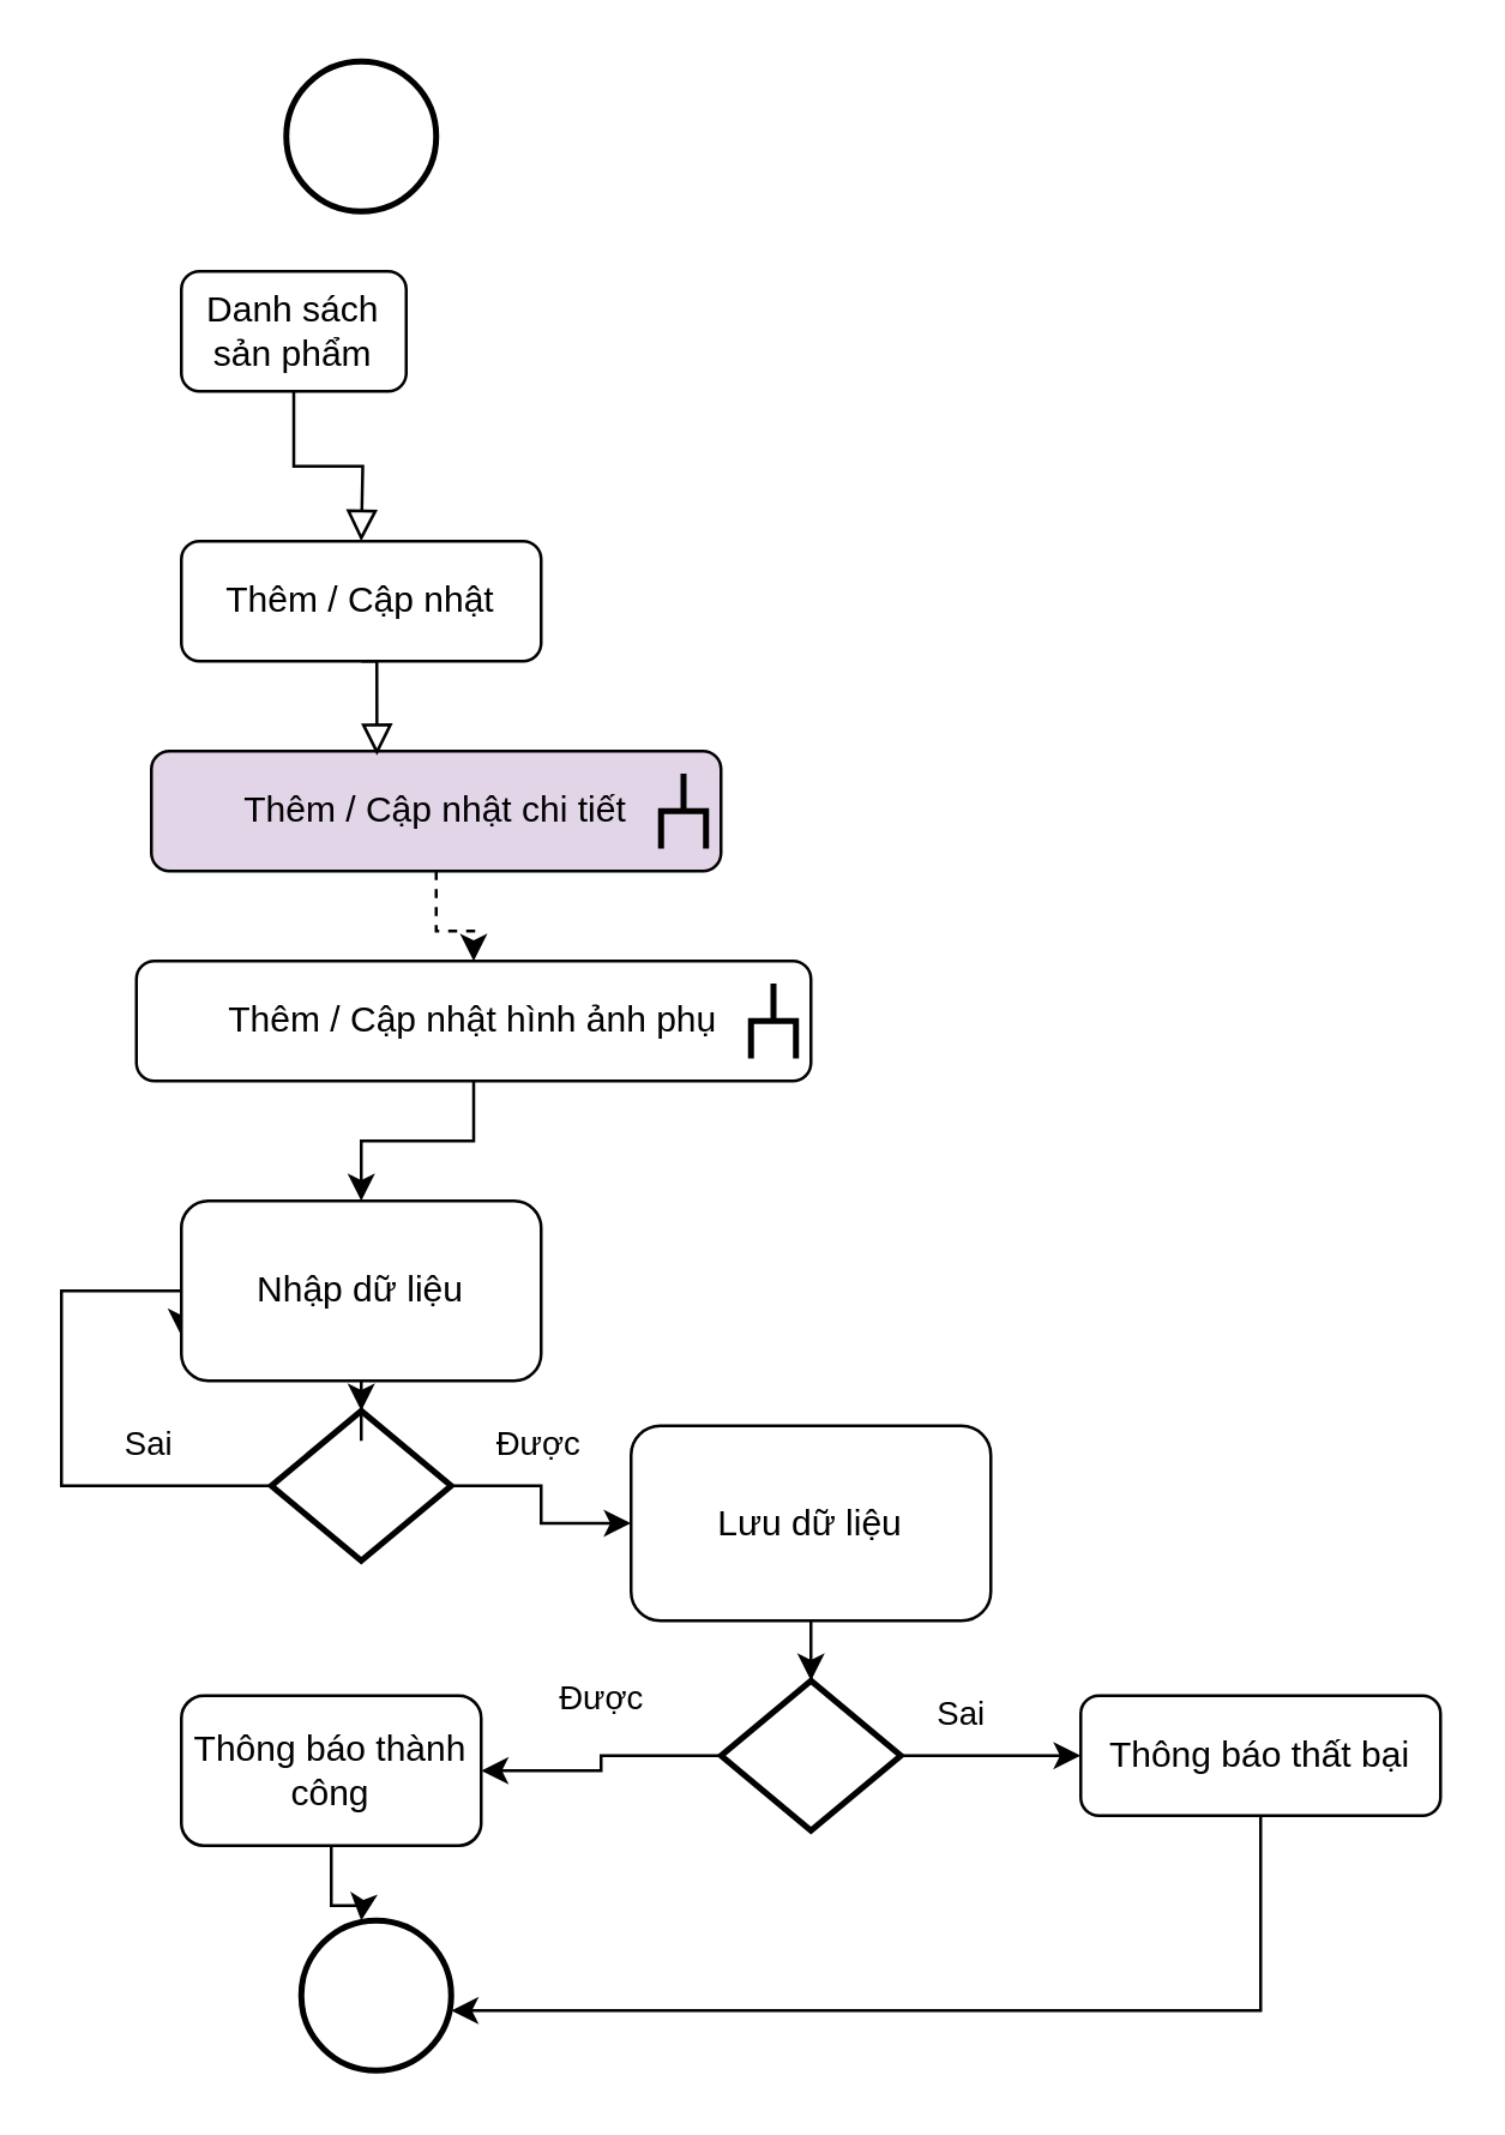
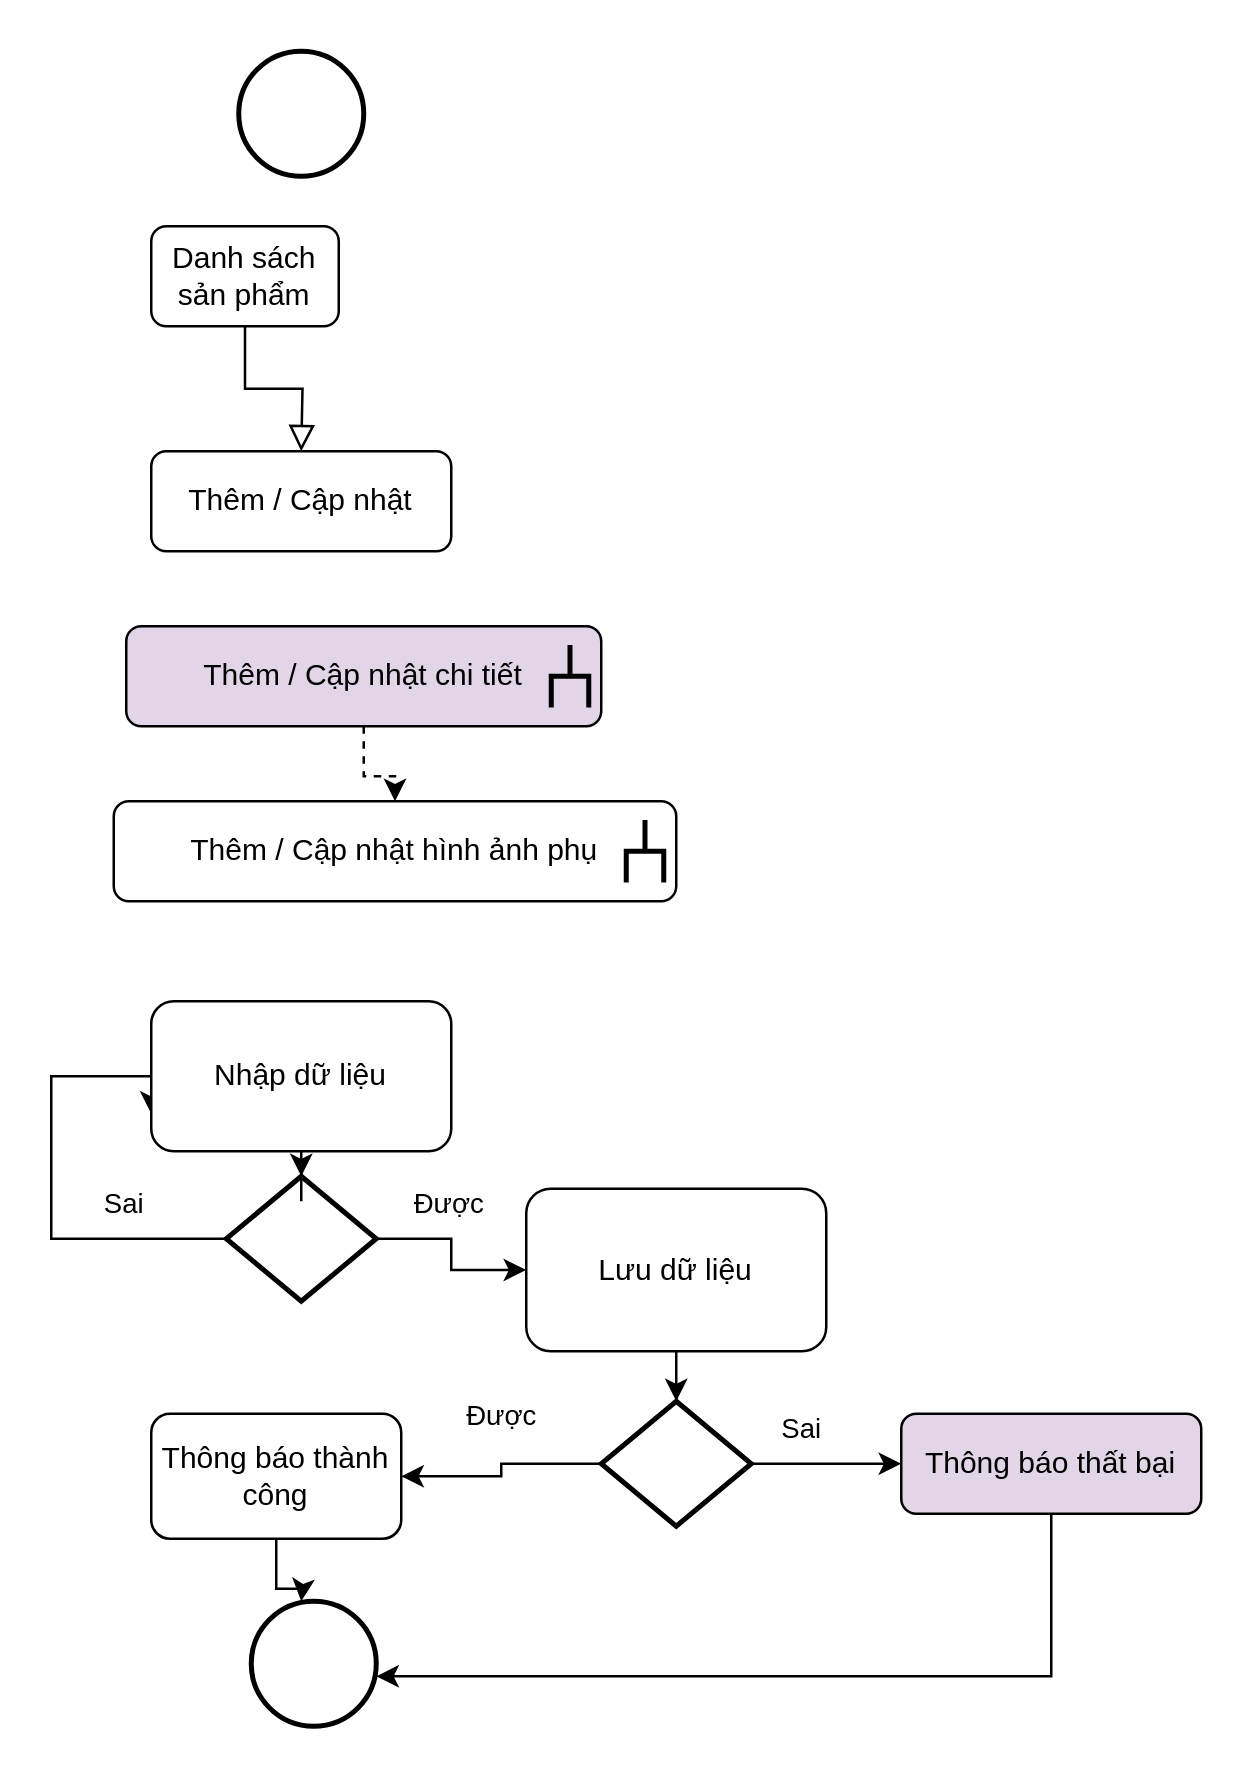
- <mxCell id="27" value="" style="rounded=0;html=1;jettySize=auto;orthogonalLoop=1;fontSize=11;endArrow=block;endFill=0;endSize=8;strokeWidth=1;shadow=0;labelBackgroundColor=none;edgeStyle=orthogonalEdgeStyle;exitX=0.5;exitY=1;exitDx=0;exitDy=0;entryX=0.396;entryY=0.034;entryDx=0;entryDy=0;entryPerimeter=0;" edge="1" parent="1" source="5" target="26"><mxGeometry relative="1" as="geometry"><mxPoint x="130" y="140" as="sourcePoint" /><mxPoint x="130" y="190" as="targetPoint" /></mxGeometry></mxCell>
- <mxCell id="29" value="" style="edgeStyle=orthogonalEdgeStyle;rounded=0;orthogonalLoop=1;jettySize=auto;html=1;" edge="1" parent="1" source="30" target="12"><mxGeometry relative="1" as="geometry" /></mxCell>
- <mxCell id="23" value="Thông báo thất bại" style="rounded=1;whiteSpace=wrap;html=1;fontSize=12;glass=0;strokeWidth=1;shadow=0;" vertex="1" parent="1"><mxGeometry x="360" y="565" width="120" height="40" as="geometry" /></mxCell>
+ <mxCell id="23" value="Thông báo thất bại" style="rounded=1;whiteSpace=wrap;html=1;fontSize=12;glass=0;strokeWidth=1;shadow=0;fillColor=#e1d5e7;" vertex="1" parent="1"><mxGeometry x="360" y="565" width="120" height="40" as="geometry" /></mxCell>
